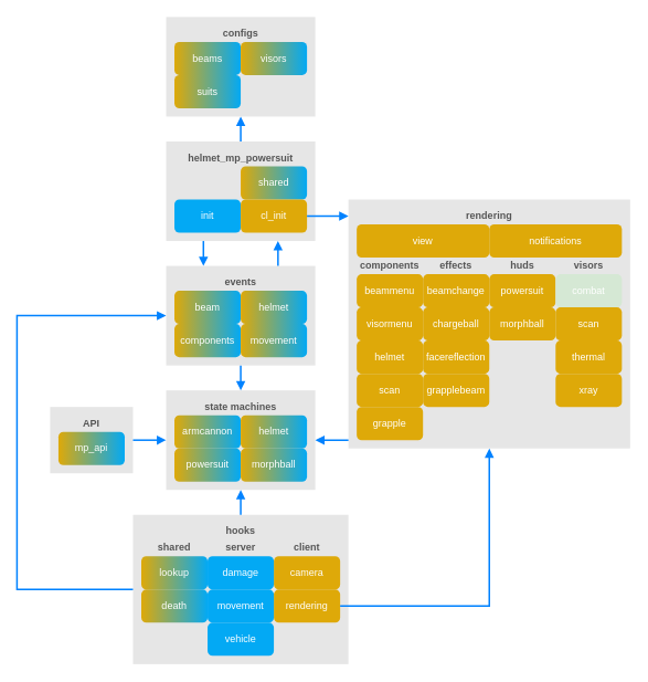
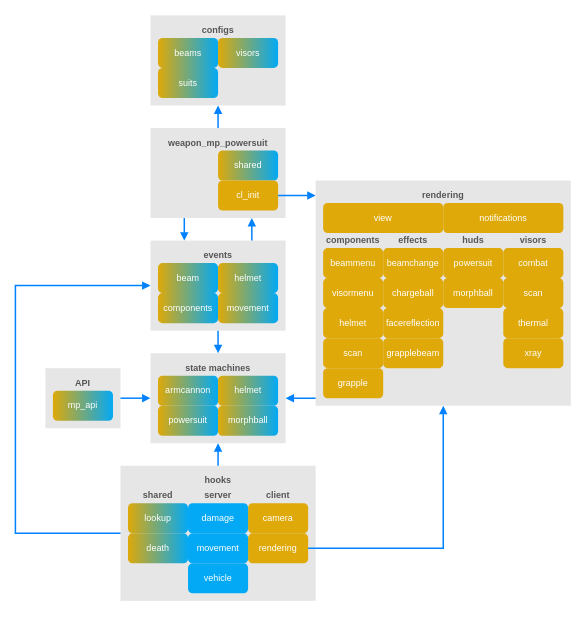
- <mxCell id="8" value="helmet_mp_powersuit" style="rounded=0;whiteSpace=wrap;html=1;strokeColor=none;fillColor=none;fontStyle=1;fontColor=#555555;" vertex="1" parent="1"><mxGeometry x="210" y="180" width="160" height="20" as="geometry" /></mxCell>
+ <mxCell id="8" value="weapon_mp_powersuit" style="rounded=0;whiteSpace=wrap;html=1;strokeColor=none;fillColor=none;fontStyle=1;fontColor=#555555;" vertex="1" parent="1"><mxGeometry x="210" y="180" width="160" height="20" as="geometry" /></mxCell>
- <mxCell id="11" value="init" style="rounded=1;whiteSpace=wrap;html=1;fillColor=#03A9F4;fontStyle=0;fontColor=#FFFFFF;strokeColor=none;" vertex="1" parent="1"><mxGeometry x="210" y="240" width="80" height="40" as="geometry" /></mxCell>
- <mxCell id="53" value="combat" style="rounded=1;whiteSpace=wrap;html=1;fillColor=#d5e8d4;fontColor=#FFFFFF;strokeColor=none;" vertex="1" parent="1"><mxGeometry x="670" y="330" width="80" height="40" as="geometry" /></mxCell>
+ <mxCell id="53" value="combat" style="rounded=1;whiteSpace=wrap;html=1;fillColor=#DEA909;fontColor=#FFFFFF;strokeColor=none;" vertex="1" parent="1"><mxGeometry x="670" y="330" width="80" height="40" as="geometry" /></mxCell>
